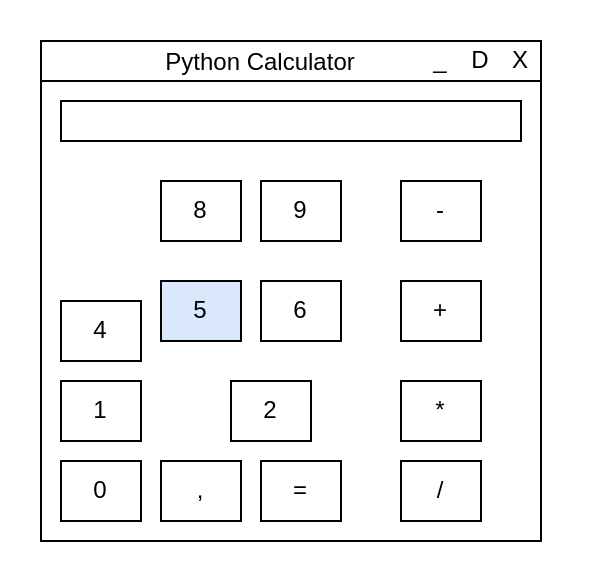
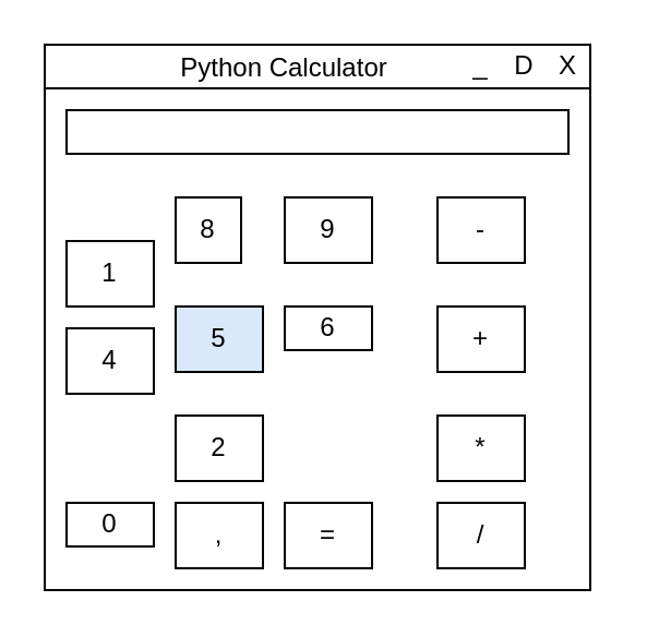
- <mxCell id="15" value="8" style="rounded=0;whiteSpace=wrap;html=1;" vertex="1" parent="1"><mxGeometry x="80" y="90" width="40" height="30" as="geometry" /></mxCell>
+ <mxCell id="15" value="8" style="rounded=0;whiteSpace=wrap;html=1;" vertex="1" parent="1"><mxGeometry x="80" y="90" width="30" height="30" as="geometry" /></mxCell>
- <mxCell id="11" value="6" style="rounded=0;whiteSpace=wrap;html=1;" vertex="1" parent="1"><mxGeometry x="130" y="140" width="40" height="30" as="geometry" /></mxCell>
+ <mxCell id="11" value="6" style="rounded=0;whiteSpace=wrap;html=1;" vertex="1" parent="1"><mxGeometry x="130" y="140" width="40" height="20" as="geometry" /></mxCell>
- <mxCell id="9" value="1" style="rounded=0;whiteSpace=wrap;html=1;" vertex="1" parent="1"><mxGeometry x="30" y="190" width="40" height="30" as="geometry" /></mxCell>
+ <mxCell id="9" value="1" style="rounded=0;whiteSpace=wrap;html=1;" vertex="1" parent="1"><mxGeometry x="30" y="110" width="40" height="30" as="geometry" /></mxCell>
- <mxCell id="10" value="2" style="rounded=0;whiteSpace=wrap;html=1;" vertex="1" parent="1"><mxGeometry x="115" y="190" width="40" height="30" as="geometry" /></mxCell>
+ <mxCell id="10" value="2" style="rounded=0;whiteSpace=wrap;html=1;" vertex="1" parent="1"><mxGeometry x="80" y="190" width="40" height="30" as="geometry" /></mxCell>
- <mxCell id="20" value="0" style="rounded=0;whiteSpace=wrap;html=1;" vertex="1" parent="1"><mxGeometry x="30" y="230" width="40" height="30" as="geometry" /></mxCell>
+ <mxCell id="20" value="0" style="rounded=0;whiteSpace=wrap;html=1;" vertex="1" parent="1"><mxGeometry x="30" y="230" width="40" height="20" as="geometry" /></mxCell>
